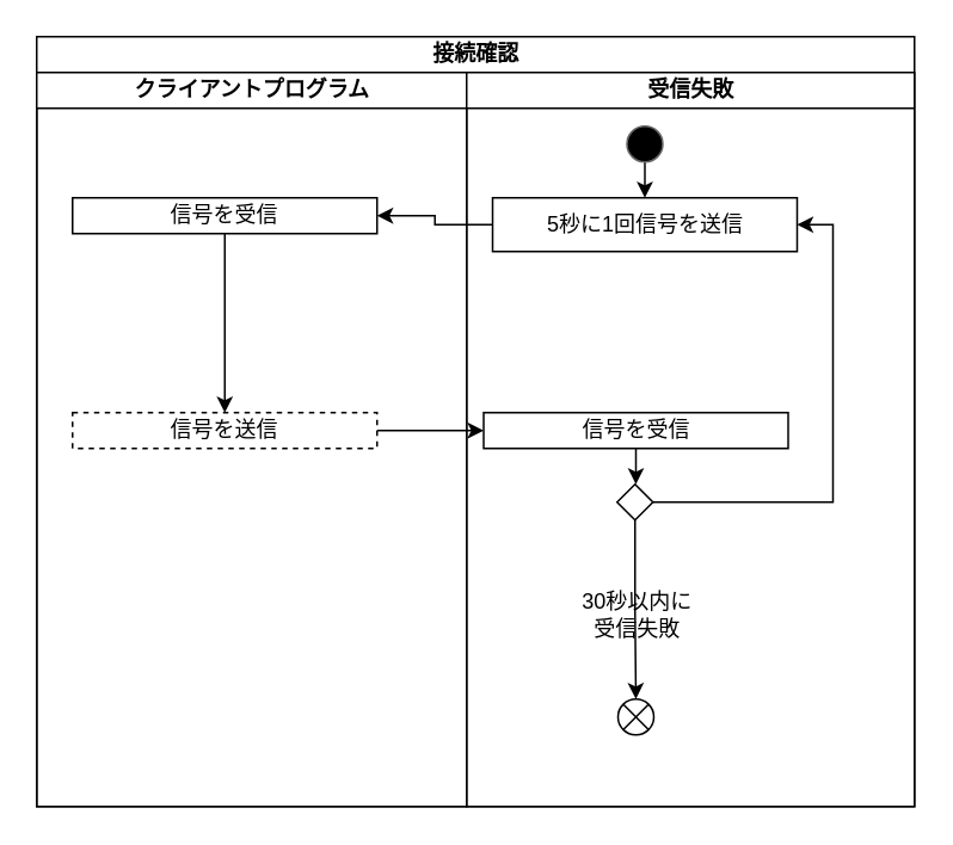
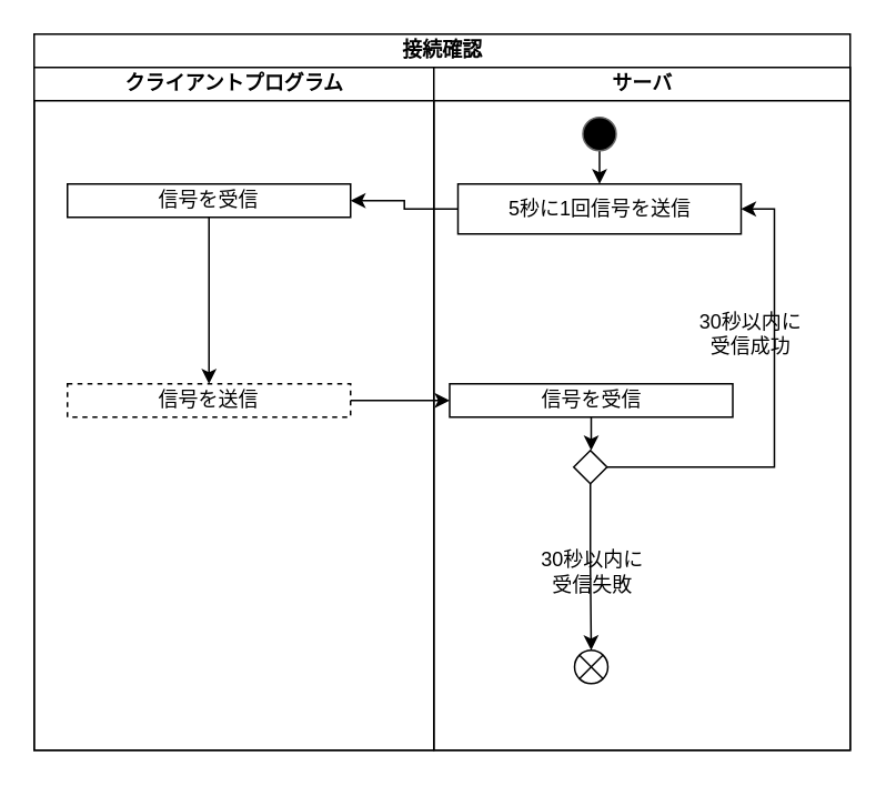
- <mxCell id="7" value="受信失敗" style="swimlane;startSize=20;html=1;" vertex="1" parent="2"><mxGeometry x="240" y="20" width="250" height="410" as="geometry" /></mxCell>
+ <mxCell id="7" value="サーバ" style="swimlane;startSize=20;html=1;" vertex="1" parent="2"><mxGeometry x="240" y="20" width="250" height="410" as="geometry" /></mxCell>
+ <mxCell id="15" value="30秒以内に&lt;div&gt;受信成功&lt;/div&gt;" style="text;html=1;align=center;verticalAlign=middle;resizable=0;points=[];autosize=1;strokeColor=none;fillColor=none;" vertex="1" parent="7"><mxGeometry x="150" y="140" width="80" height="40" as="geometry" /></mxCell>
